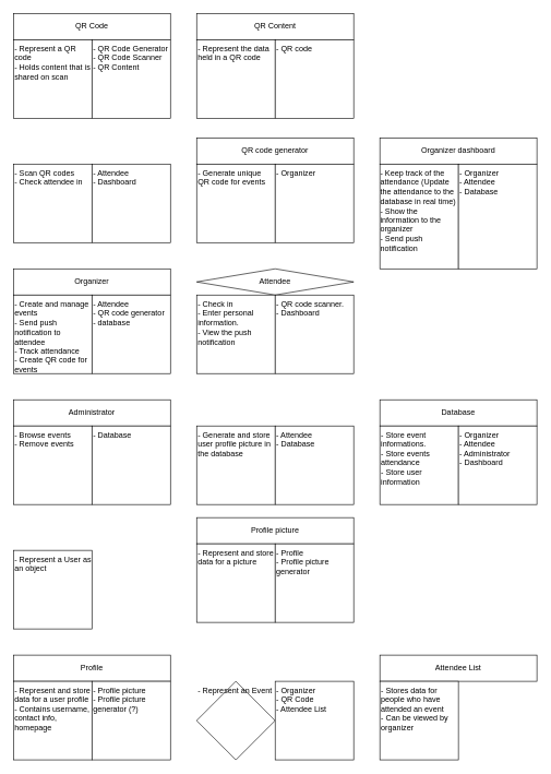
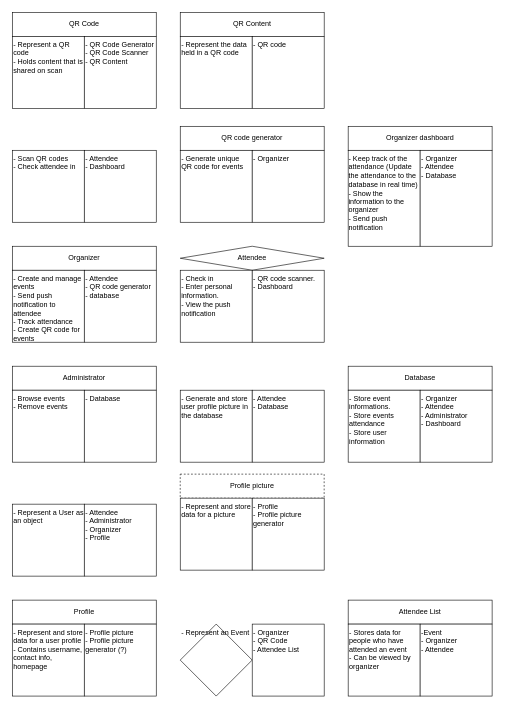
- <mxCell id="48" value="Profile picture" style="rounded=0;whiteSpace=wrap;html=1;" vertex="1" parent="47"><mxGeometry width="240" height="40" as="geometry" /></mxCell>
+ <mxCell id="48" value="Profile picture" style="rounded=0;whiteSpace=wrap;html=1;dashed=1;" vertex="1" parent="47"><mxGeometry width="240" height="40" as="geometry" /></mxCell>
+ <mxCell id="42" value="- Attendee&lt;br&gt;- Administrator&lt;br&gt;- Organizer&lt;br&gt;- Profile" style="rounded=0;whiteSpace=wrap;html=1;align=left;verticalAlign=top;" vertex="1" parent="40"><mxGeometry x="120" y="40" width="120" height="120" as="geometry" /></mxCell>
+ <mxCell id="54" value="-Event&lt;br&gt;- Organizer&lt;br&gt;- Attendee" style="rounded=0;whiteSpace=wrap;html=1;align=left;verticalAlign=top;" vertex="1" parent="51"><mxGeometry x="120" y="40" width="120" height="120" as="geometry" /></mxCell>
